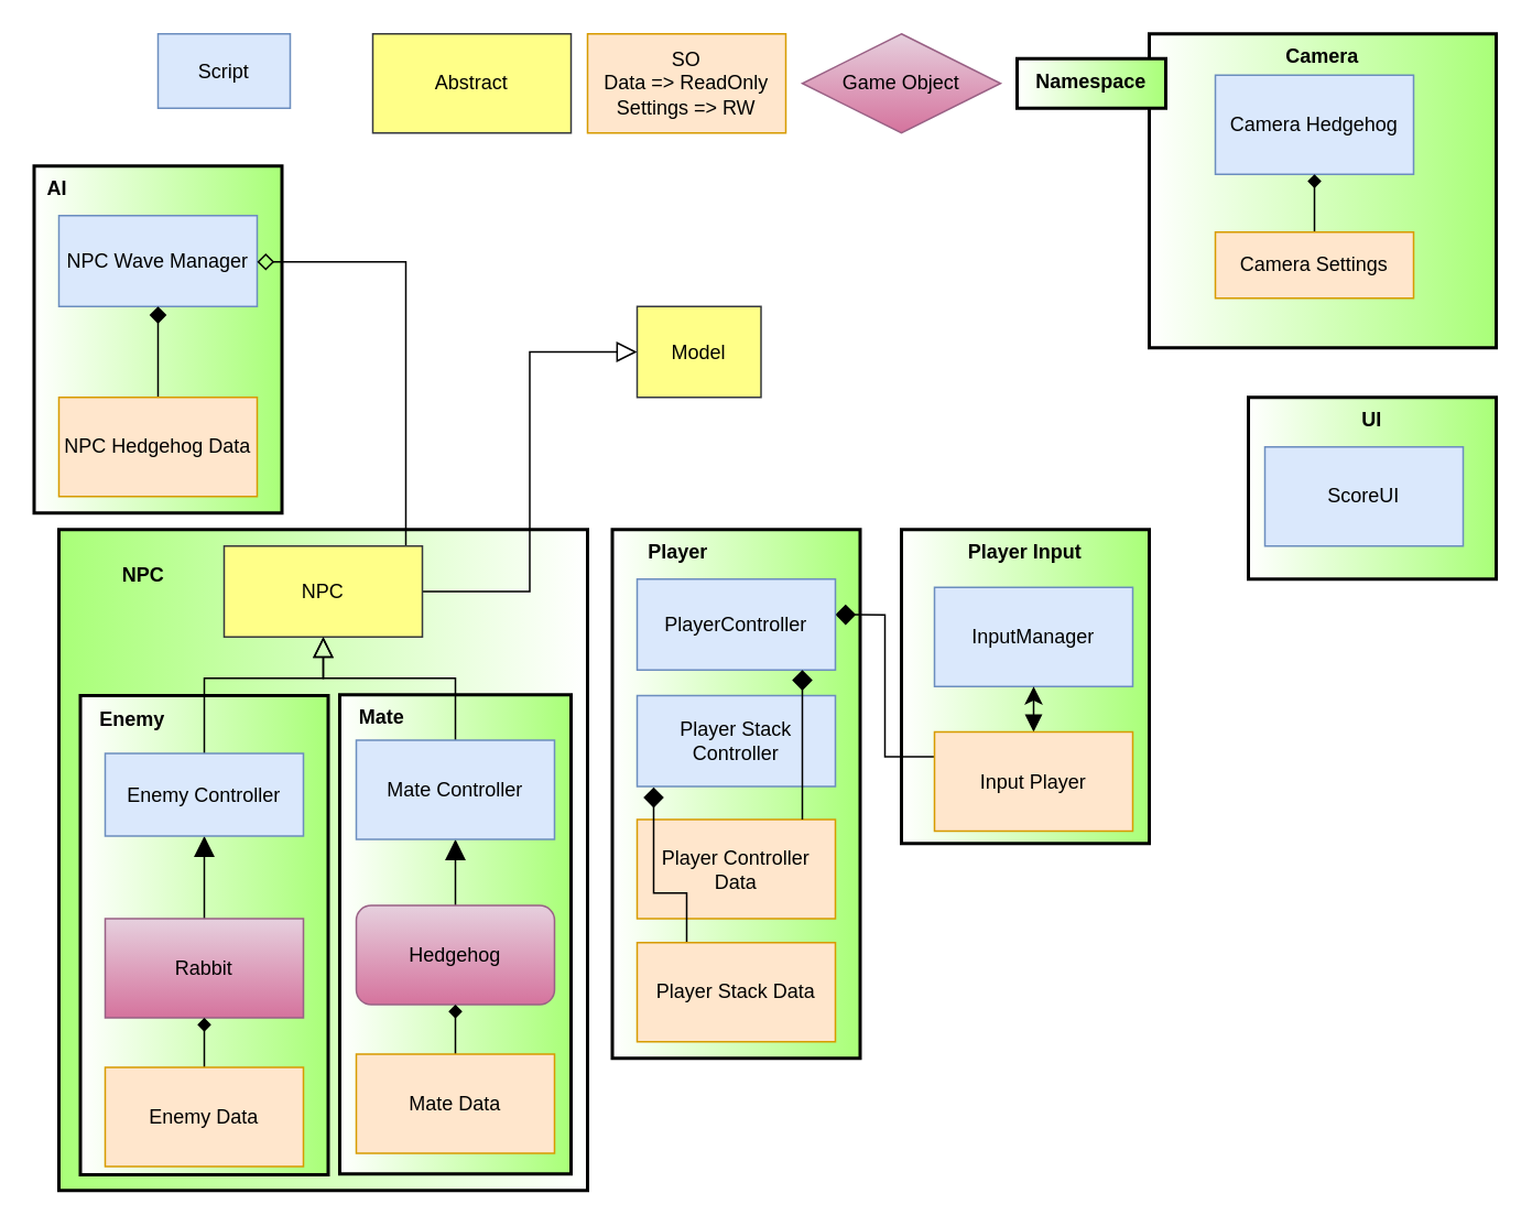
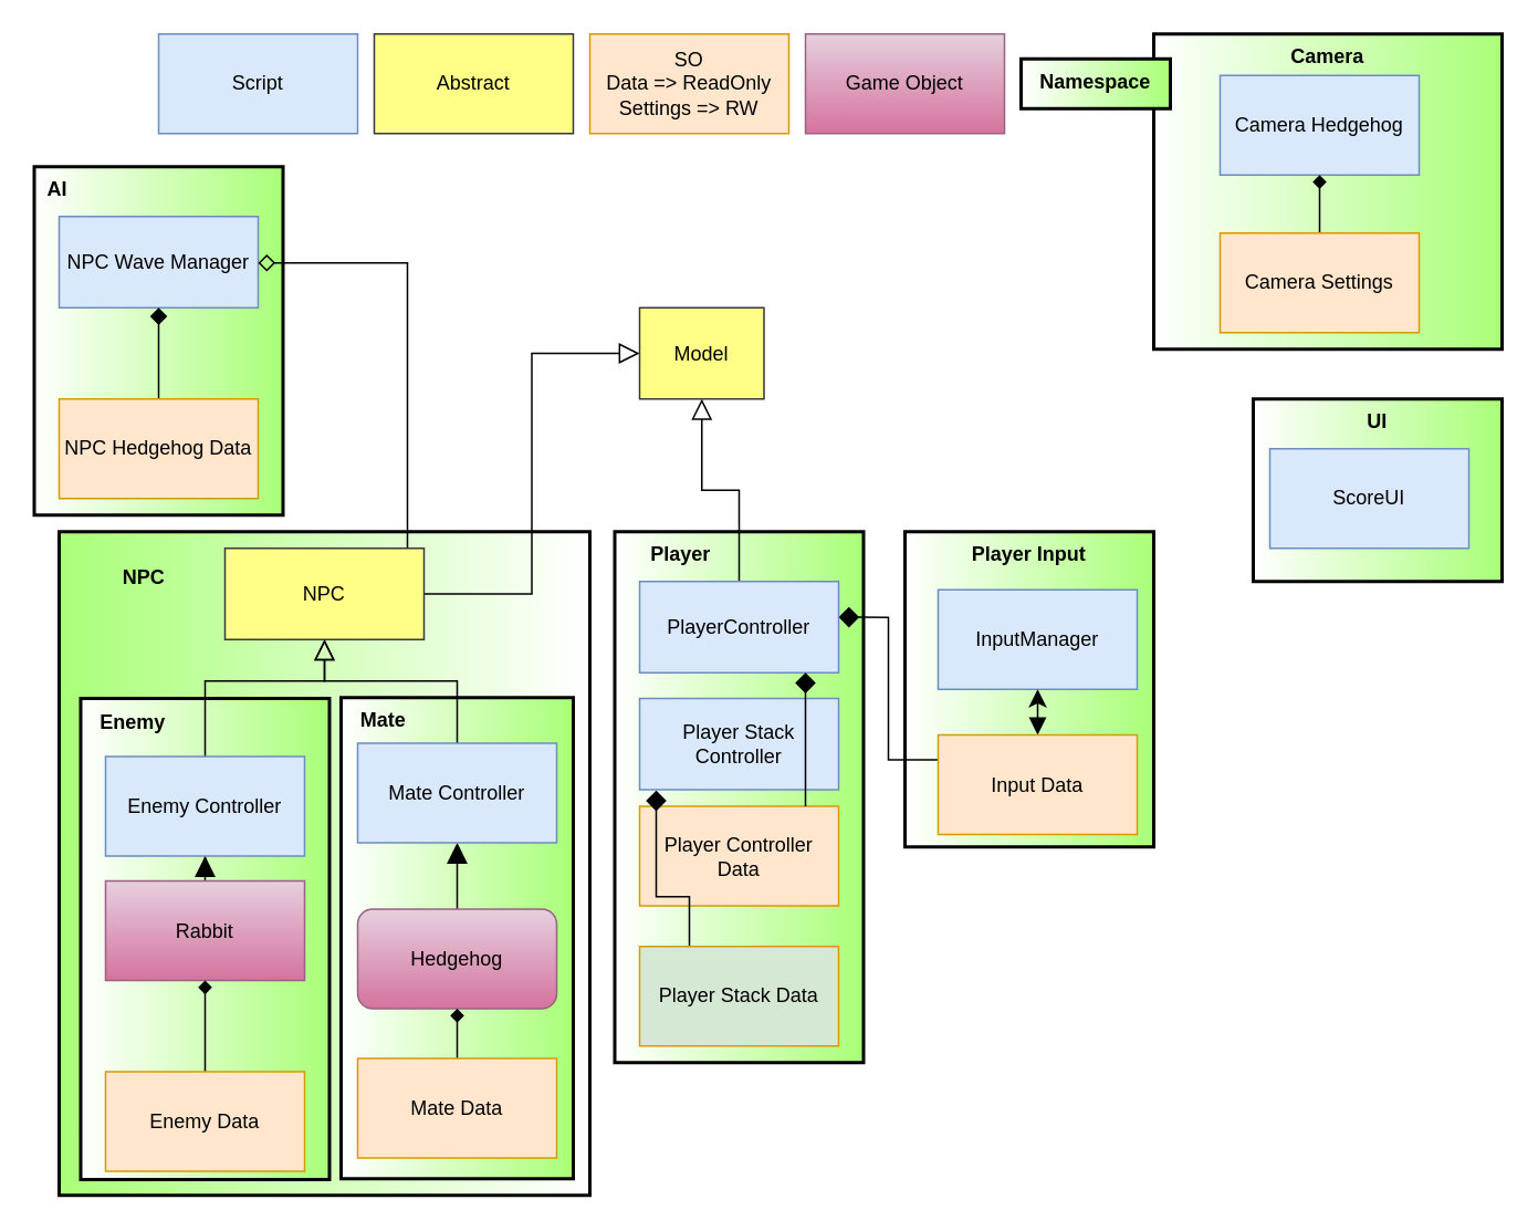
- <mxCell id="10" value="Script" style="rounded=0;whiteSpace=wrap;html=1;fillColor=#dae8fc;strokeColor=#6c8ebf;" parent="1" vertex="1"><mxGeometry x="95" y="20" width="80" height="45" as="geometry" /></mxCell>
+ <mxCell id="10" value="Script" style="rounded=0;whiteSpace=wrap;html=1;fillColor=#dae8fc;strokeColor=#6c8ebf;" parent="1" vertex="1"><mxGeometry x="95" y="20" width="120" height="60" as="geometry" /></mxCell>
- <mxCell id="43" value="Game Object" style="rhombus;whiteSpace=wrap;html=1;fillColor=#e6d0de;strokeColor=#996185;gradientColor=#d5739d;" parent="1" vertex="1"><mxGeometry x="485" y="20" width="120" height="60" as="geometry" /></mxCell>
+ <mxCell id="43" value="Game Object" style="rounded=0;whiteSpace=wrap;html=1;fillColor=#e6d0de;strokeColor=#996185;gradientColor=#d5739d;" parent="1" vertex="1"><mxGeometry x="485" y="20" width="120" height="60" as="geometry" /></mxCell>
- <mxCell id="19" value="Camera Settings" style="rounded=0;whiteSpace=wrap;html=1;fillColor=#ffe6cc;strokeColor=#d79b00;" parent="1" vertex="1"><mxGeometry x="735" y="140" width="120" height="40" as="geometry" /></mxCell>
+ <mxCell id="19" value="Camera Settings" style="rounded=0;whiteSpace=wrap;html=1;fillColor=#ffe6cc;strokeColor=#d79b00;" parent="1" vertex="1"><mxGeometry x="735" y="140" width="120" height="60" as="geometry" /></mxCell>
+ <mxCell id="20" style="edgeStyle=orthogonalEdgeStyle;rounded=0;orthogonalLoop=1;jettySize=auto;html=1;exitX=0.5;exitY=0;exitDx=0;exitDy=0;entryX=0.5;entryY=1;entryDx=0;entryDy=0;endArrow=block;endFill=0;endSize=10;" parent="1" source="21" target="38" edge="1"><mxGeometry relative="1" as="geometry" /></mxCell>
- <mxCell id="15" value="Input Player" style="rounded=0;whiteSpace=wrap;html=1;fillColor=#ffe6cc;strokeColor=#d79b00;" parent="1" vertex="1"><mxGeometry x="565" y="442.5" width="120" height="60" as="geometry" /></mxCell>
+ <mxCell id="15" value="Input Data" style="rounded=0;whiteSpace=wrap;html=1;fillColor=#ffe6cc;strokeColor=#d79b00;" parent="1" vertex="1"><mxGeometry x="565" y="442.5" width="120" height="60" as="geometry" /></mxCell>
- <mxCell id="40" value="Enemy Controller" style="rounded=0;whiteSpace=wrap;html=1;fillColor=#dae8fc;strokeColor=#6c8ebf;" parent="1" vertex="1"><mxGeometry x="63" y="455.5" width="120" height="50" as="geometry" /></mxCell>
+ <mxCell id="40" value="Enemy Controller" style="rounded=0;whiteSpace=wrap;html=1;fillColor=#dae8fc;strokeColor=#6c8ebf;" parent="1" vertex="1"><mxGeometry x="63" y="455.5" width="120" height="60" as="geometry" /></mxCell>
- <mxCell id="33" value="Player Controller Data" style="rounded=0;whiteSpace=wrap;html=1;fillColor=#ffe6cc;strokeColor=#d79b00;" parent="1" vertex="1"><mxGeometry x="385" y="495.5" width="120" height="60" as="geometry" /></mxCell>
+ <mxCell id="33" value="Player Controller Data" style="rounded=0;whiteSpace=wrap;html=1;fillColor=#ffe6cc;strokeColor=#d79b00;" parent="1" vertex="1"><mxGeometry x="385" y="485.5" width="120" height="60" as="geometry" /></mxCell>
- <mxCell id="28" value="Rabbit" style="rounded=0;whiteSpace=wrap;html=1;fillColor=#e6d0de;strokeColor=#996185;gradientColor=#d5739d;" parent="1" vertex="1"><mxGeometry x="63" y="555.5" width="120" height="60" as="geometry" /></mxCell>
+ <mxCell id="28" value="Rabbit" style="rounded=0;whiteSpace=wrap;html=1;fillColor=#e6d0de;strokeColor=#996185;gradientColor=#d5739d;" parent="1" vertex="1"><mxGeometry x="63" y="530.5" width="120" height="60" as="geometry" /></mxCell>
- <mxCell id="47" value="Player Stack Data" style="rounded=0;whiteSpace=wrap;html=1;fillColor=#ffe6cc;strokeColor=#d79b00;" vertex="1" parent="1"><mxGeometry x="385" y="570" width="120" height="60" as="geometry" /></mxCell>
+ <mxCell id="47" value="Player Stack Data" style="rounded=0;whiteSpace=wrap;html=1;fillColor=#d5e8d4;strokeColor=#d79b00;" vertex="1" parent="1"><mxGeometry x="385" y="570" width="120" height="60" as="geometry" /></mxCell>
